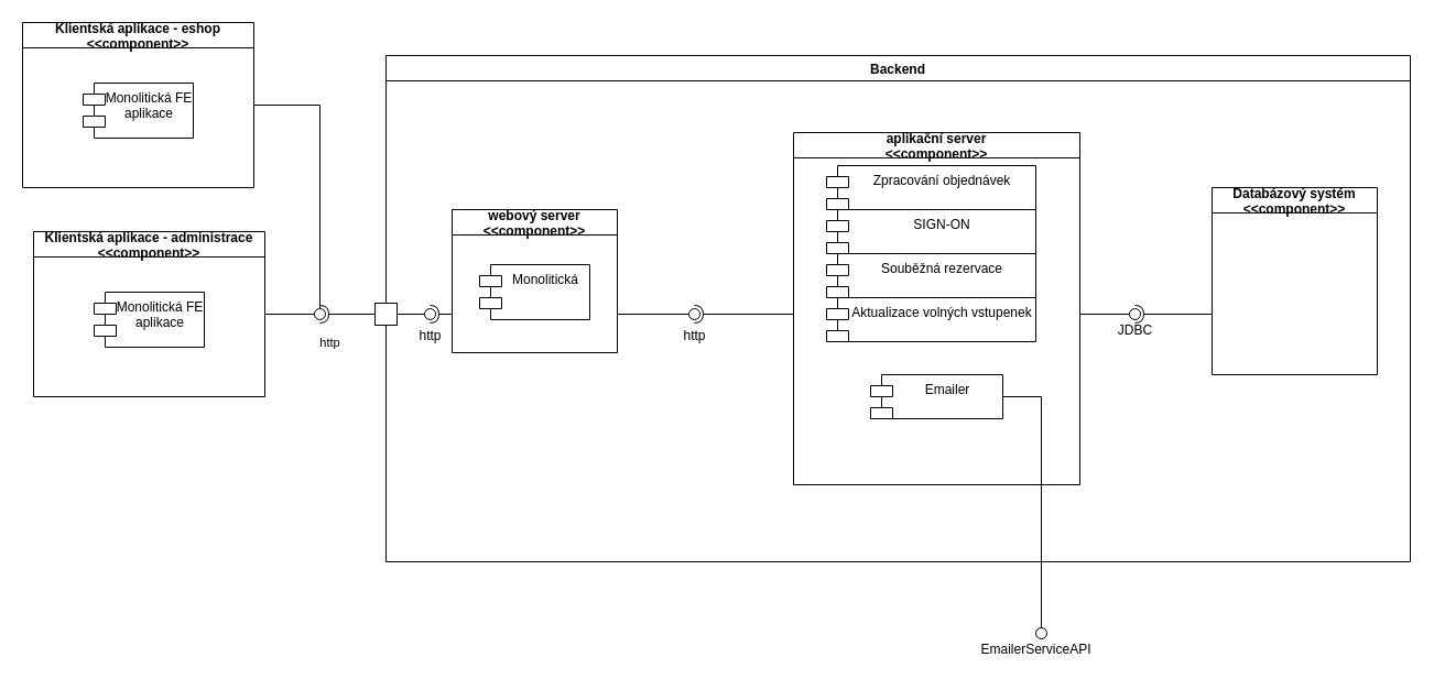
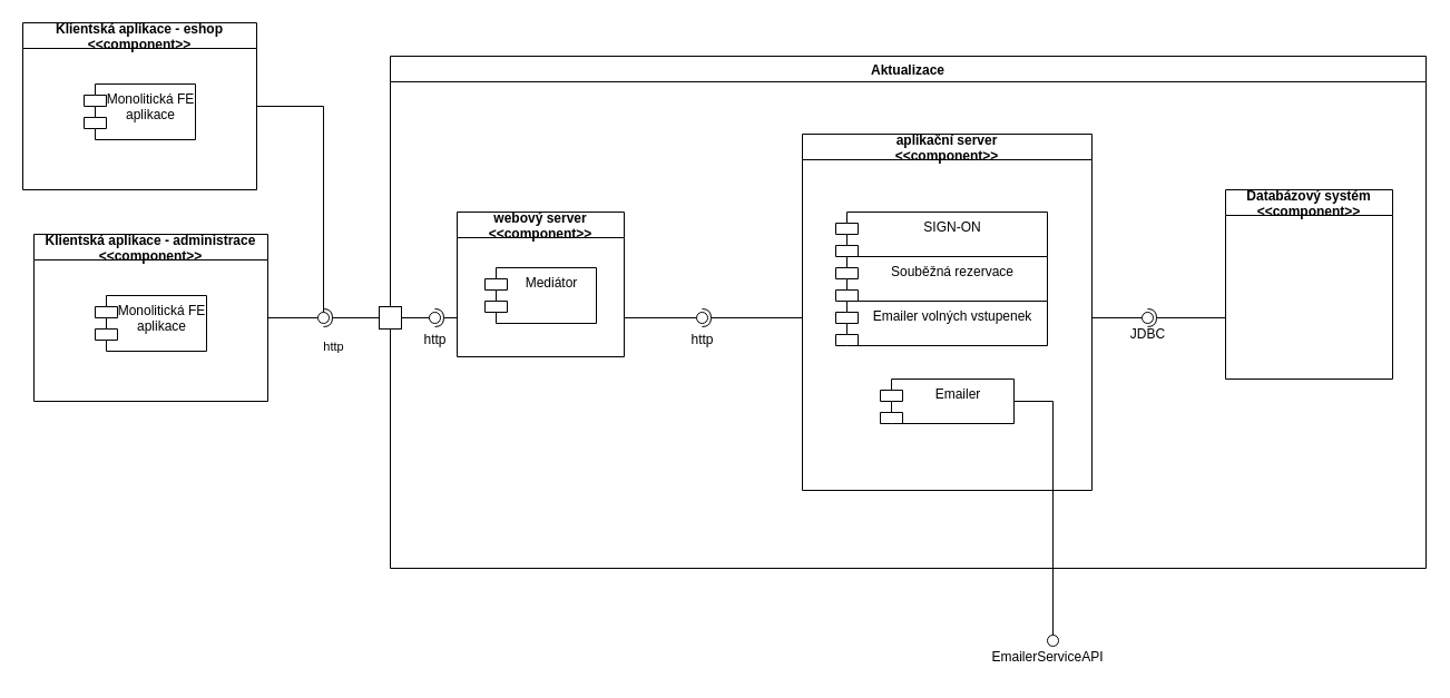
- <mxCell id="2" value="Backend" style="swimlane;" vertex="1" parent="1"><mxGeometry x="350" y="50" width="930" height="460" as="geometry" /></mxCell>
+ <mxCell id="2" value="Aktualizace" style="swimlane;" vertex="1" parent="1"><mxGeometry x="350" y="50" width="930" height="460" as="geometry" /></mxCell>
- <mxCell id="25" value="Zpracování objednávek" style="shape=module;align=left;spacingLeft=20;align=center;verticalAlign=top;" vertex="1" parent="24"><mxGeometry x="30" y="30" width="190" height="40" as="geometry" /></mxCell>
- <mxCell id="5" value="Monolitická" style="shape=module;align=left;spacingLeft=20;align=center;verticalAlign=top;" vertex="1" parent="4"><mxGeometry x="25" y="50" width="100" height="50" as="geometry" /></mxCell>
+ <mxCell id="5" value="Mediátor" style="shape=module;align=left;spacingLeft=20;align=center;verticalAlign=top;" vertex="1" parent="4"><mxGeometry x="25" y="50" width="100" height="50" as="geometry" /></mxCell>
- <mxCell id="29" value="Aktualizace volných vstupenek" style="shape=module;align=left;spacingLeft=20;align=center;verticalAlign=top;" vertex="1" parent="24"><mxGeometry x="30" y="150" width="190" height="40" as="geometry" /></mxCell>
+ <mxCell id="29" value="Emailer volných vstupenek" style="shape=module;align=left;spacingLeft=20;align=center;verticalAlign=top;" vertex="1" parent="24"><mxGeometry x="30" y="150" width="190" height="40" as="geometry" /></mxCell>
